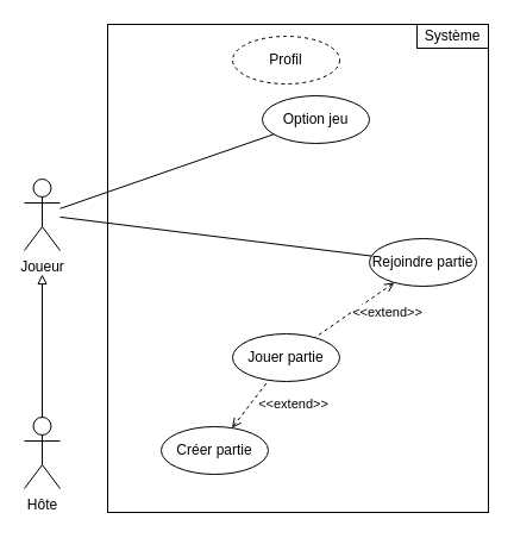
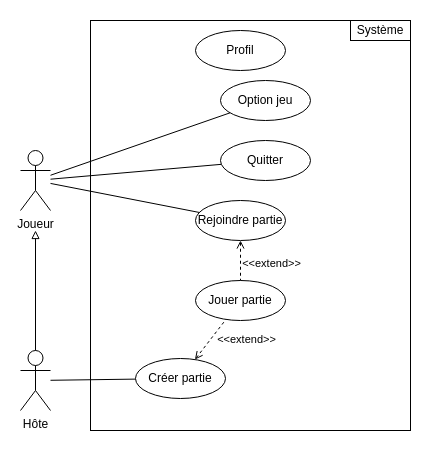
- <mxCell id="5" value="Profil" style="ellipse;whiteSpace=wrap;html=1;dashed=1;" parent="1" vertex="1"><mxGeometry x="195" y="30" width="90" height="40" as="geometry" /></mxCell>
+ <mxCell id="5" value="Profil" style="ellipse;whiteSpace=wrap;html=1;" parent="1" vertex="1"><mxGeometry x="195" y="30" width="90" height="40" as="geometry" /></mxCell>
+ <mxCell id="8" value="Quitter" style="ellipse;whiteSpace=wrap;html=1;" parent="1" vertex="1"><mxGeometry x="220" y="140" width="90" height="40" as="geometry" /></mxCell>
+ <mxCell id="17" value="" style="endArrow=none;html=1;rounded=0;" parent="1" source="3" target="8" edge="1"><mxGeometry width="50" height="50" relative="1" as="geometry"><mxPoint x="50" y="193" as="sourcePoint" /><mxPoint x="184" y="221" as="targetPoint" /></mxGeometry></mxCell>
- <mxCell id="7" value="Rejoindre partie" style="ellipse;whiteSpace=wrap;html=1;" parent="1" vertex="1"><mxGeometry x="310" y="200" width="90" height="40" as="geometry" /></mxCell>
+ <mxCell id="7" value="Rejoindre partie" style="ellipse;whiteSpace=wrap;html=1;" parent="1" vertex="1"><mxGeometry x="195" y="200" width="90" height="40" as="geometry" /></mxCell>
+ <mxCell id="14" value="" style="endArrow=none;html=1;rounded=0;" parent="1" source="4" target="6" edge="1"><mxGeometry width="50" height="50" relative="1" as="geometry"><mxPoint x="50" y="189" as="sourcePoint" /><mxPoint x="305" y="173" as="targetPoint" /></mxGeometry></mxCell>
